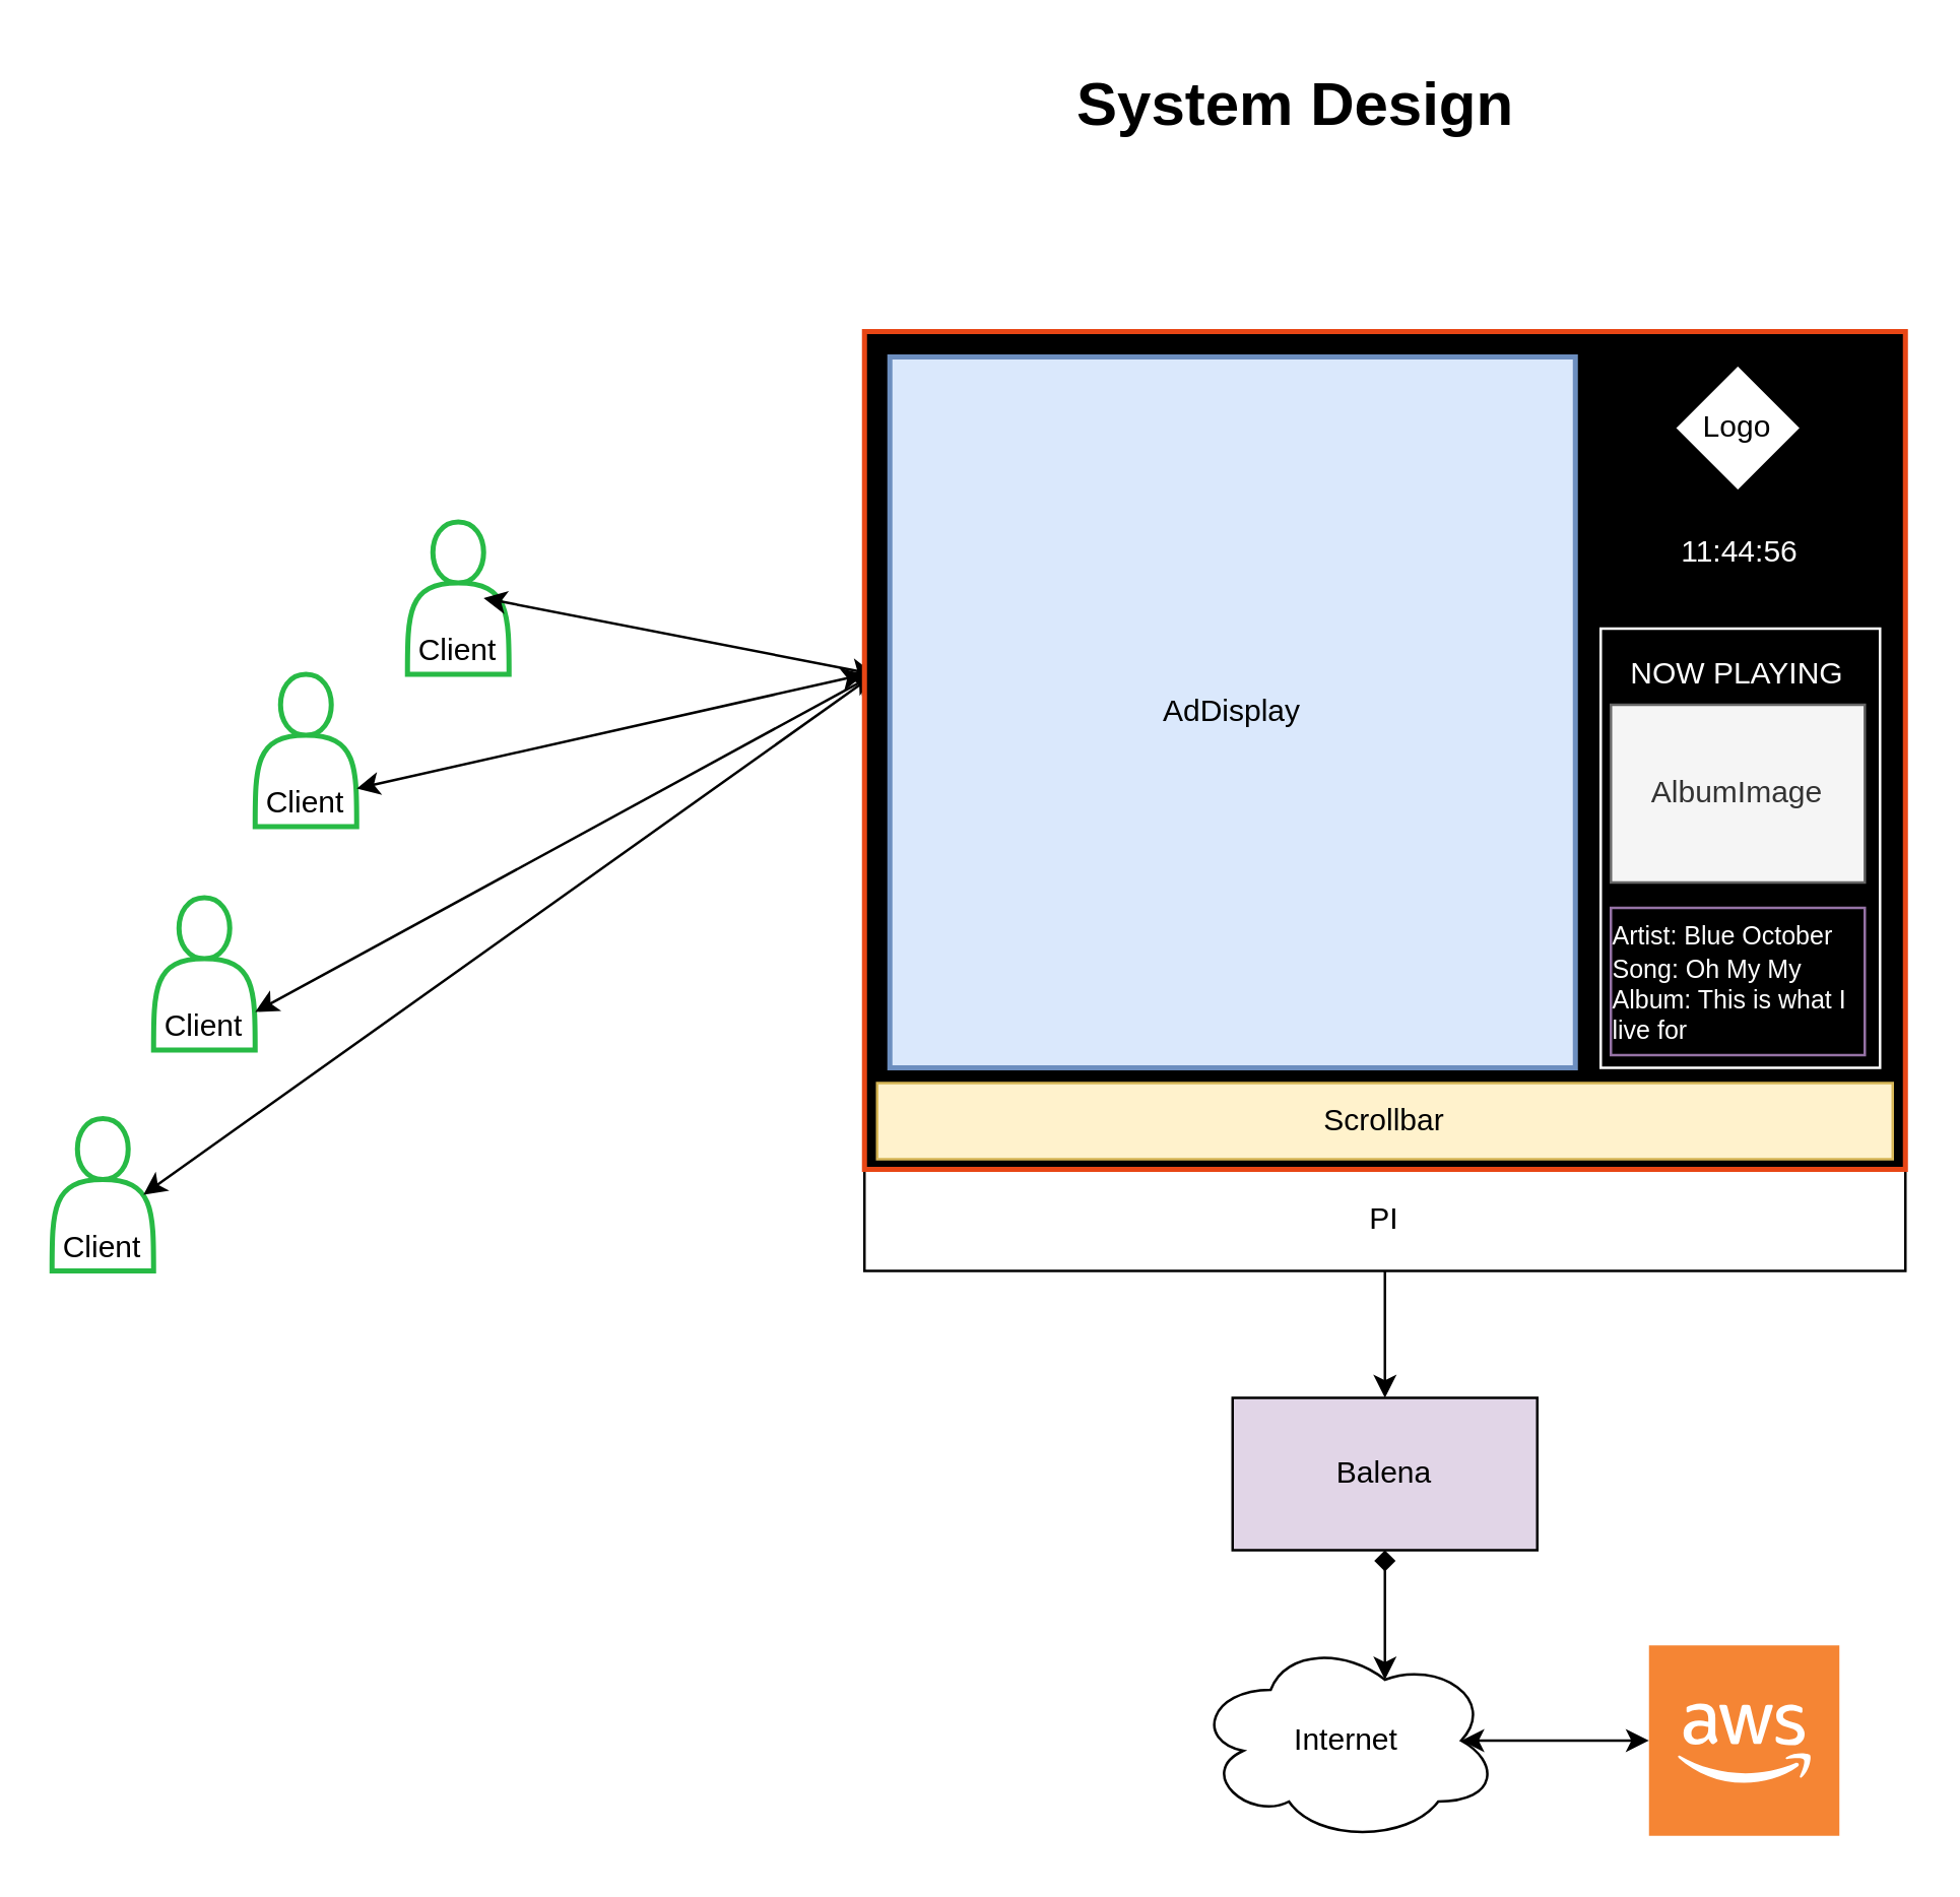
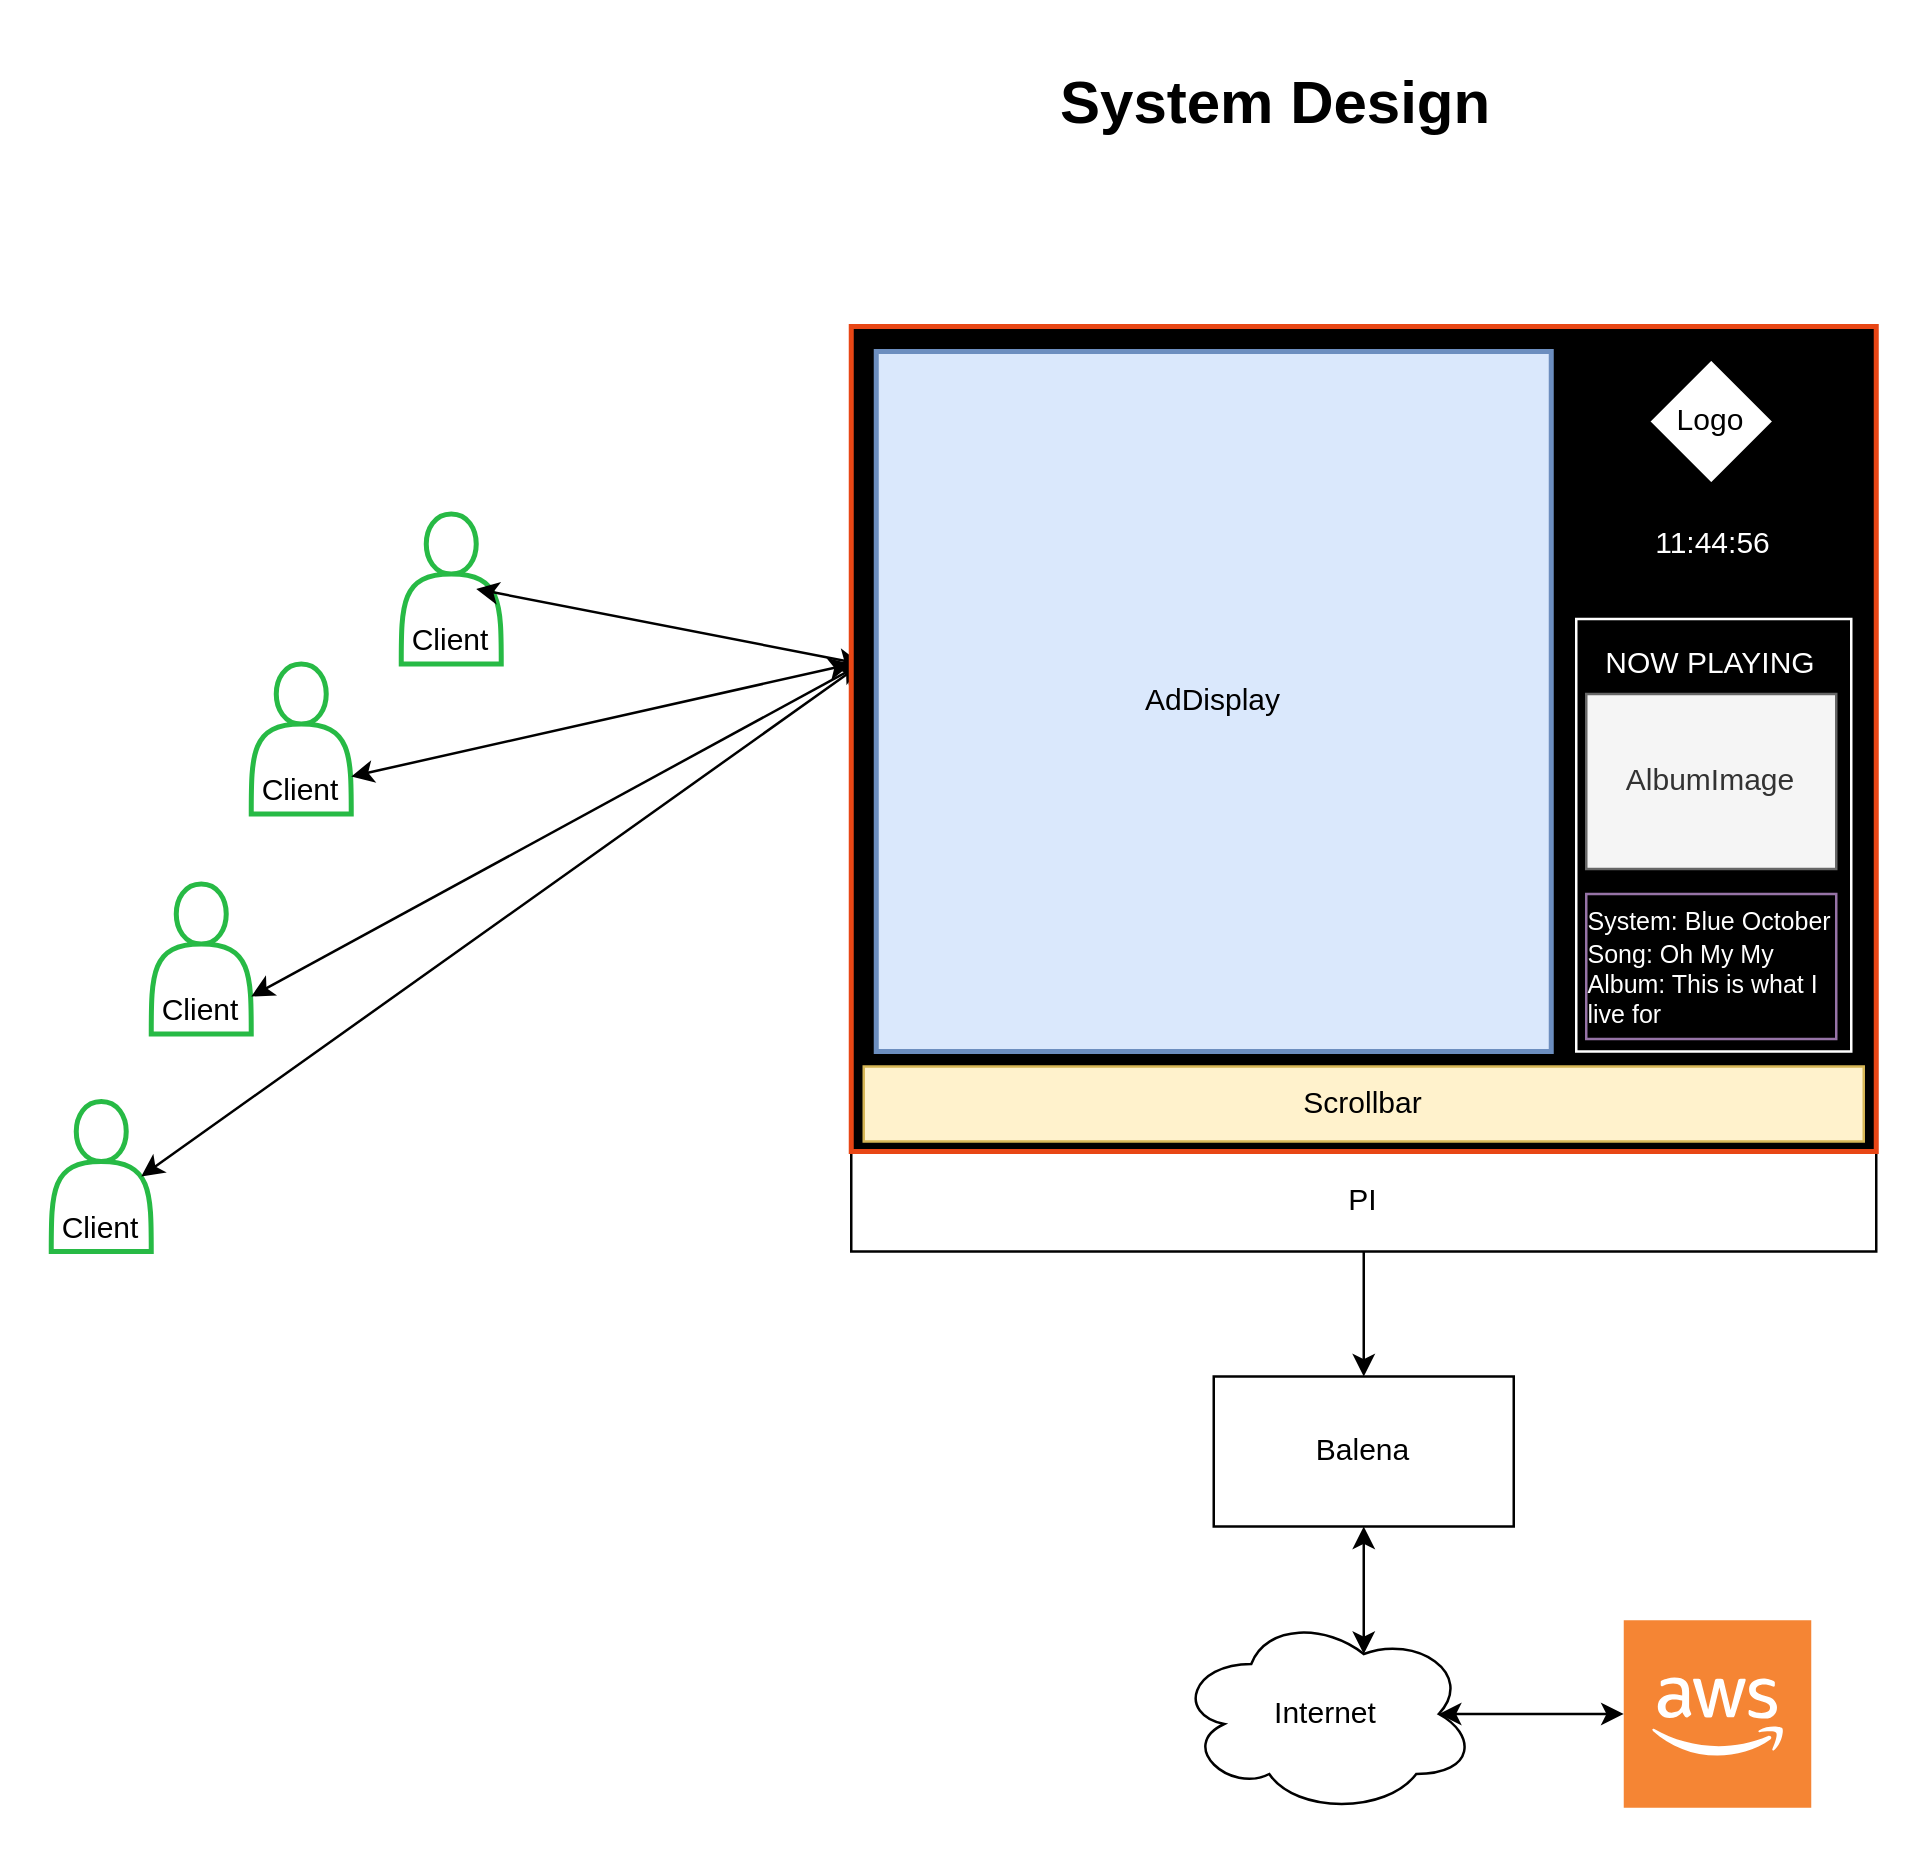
- <mxCell id="21" value="&lt;div style=&quot;text-align: left&quot;&gt;&lt;span style=&quot;font-size: 10px ; color: rgb(255 , 255 , 255)&quot;&gt;Artist: Blue October&lt;/span&gt;&lt;/div&gt;&lt;font color=&quot;#ffffff&quot; style=&quot;font-size: 10px&quot;&gt;&lt;div style=&quot;text-align: left&quot;&gt;&lt;span&gt;Song: Oh My My&lt;/span&gt;&lt;/div&gt;&lt;div style=&quot;text-align: left&quot;&gt;&lt;span&gt;Album: This is what I live for&lt;/span&gt;&lt;/div&gt;&lt;/font&gt;" style="rounded=0;whiteSpace=wrap;html=1;strokeColor=#9673a6;fillColor=none;" parent="1" vertex="1"><mxGeometry x="634" y="357" width="100" height="58" as="geometry" /></mxCell>
+ <mxCell id="21" value="&lt;div style=&quot;text-align: left&quot;&gt;&lt;span style=&quot;font-size: 10px ; color: rgb(255 , 255 , 255)&quot;&gt;System: Blue October&lt;/span&gt;&lt;/div&gt;&lt;font color=&quot;#ffffff&quot; style=&quot;font-size: 10px&quot;&gt;&lt;div style=&quot;text-align: left&quot;&gt;&lt;span&gt;Song: Oh My My&lt;/span&gt;&lt;/div&gt;&lt;div style=&quot;text-align: left&quot;&gt;&lt;span&gt;Album: This is what I live for&lt;/span&gt;&lt;/div&gt;&lt;/font&gt;" style="rounded=0;whiteSpace=wrap;html=1;strokeColor=#9673a6;fillColor=none;" parent="1" vertex="1"><mxGeometry x="634" y="357" width="100" height="58" as="geometry" /></mxCell>
- <mxCell id="25" value="Balena" style="rounded=0;whiteSpace=wrap;html=1;fillColor=#e1d5e7;" parent="1" vertex="1"><mxGeometry x="485" y="550" width="120" height="60" as="geometry" /></mxCell>
+ <mxCell id="25" value="Balena" style="rounded=0;whiteSpace=wrap;html=1;" parent="1" vertex="1"><mxGeometry x="485" y="550" width="120" height="60" as="geometry" /></mxCell>
- <mxCell id="5" value="" style="endArrow=diamond;startArrow=classic;html=1;entryX=0.5;entryY=1;entryDx=0;entryDy=0;exitX=0.625;exitY=0.2;exitDx=0;exitDy=0;exitPerimeter=0;" parent="1" source="3" target="25" edge="1"><mxGeometry width="50" height="50" relative="1" as="geometry"><mxPoint x="188" y="705" as="sourcePoint" /><mxPoint x="-22" y="704" as="targetPoint" /></mxGeometry></mxCell>
+ <mxCell id="5" value="" style="endArrow=classic;startArrow=classic;html=1;entryX=0.5;entryY=1;entryDx=0;entryDy=0;exitX=0.625;exitY=0.2;exitDx=0;exitDy=0;exitPerimeter=0;" parent="1" source="3" target="25" edge="1"><mxGeometry width="50" height="50" relative="1" as="geometry"><mxPoint x="188" y="705" as="sourcePoint" /><mxPoint x="-22" y="704" as="targetPoint" /></mxGeometry></mxCell>
